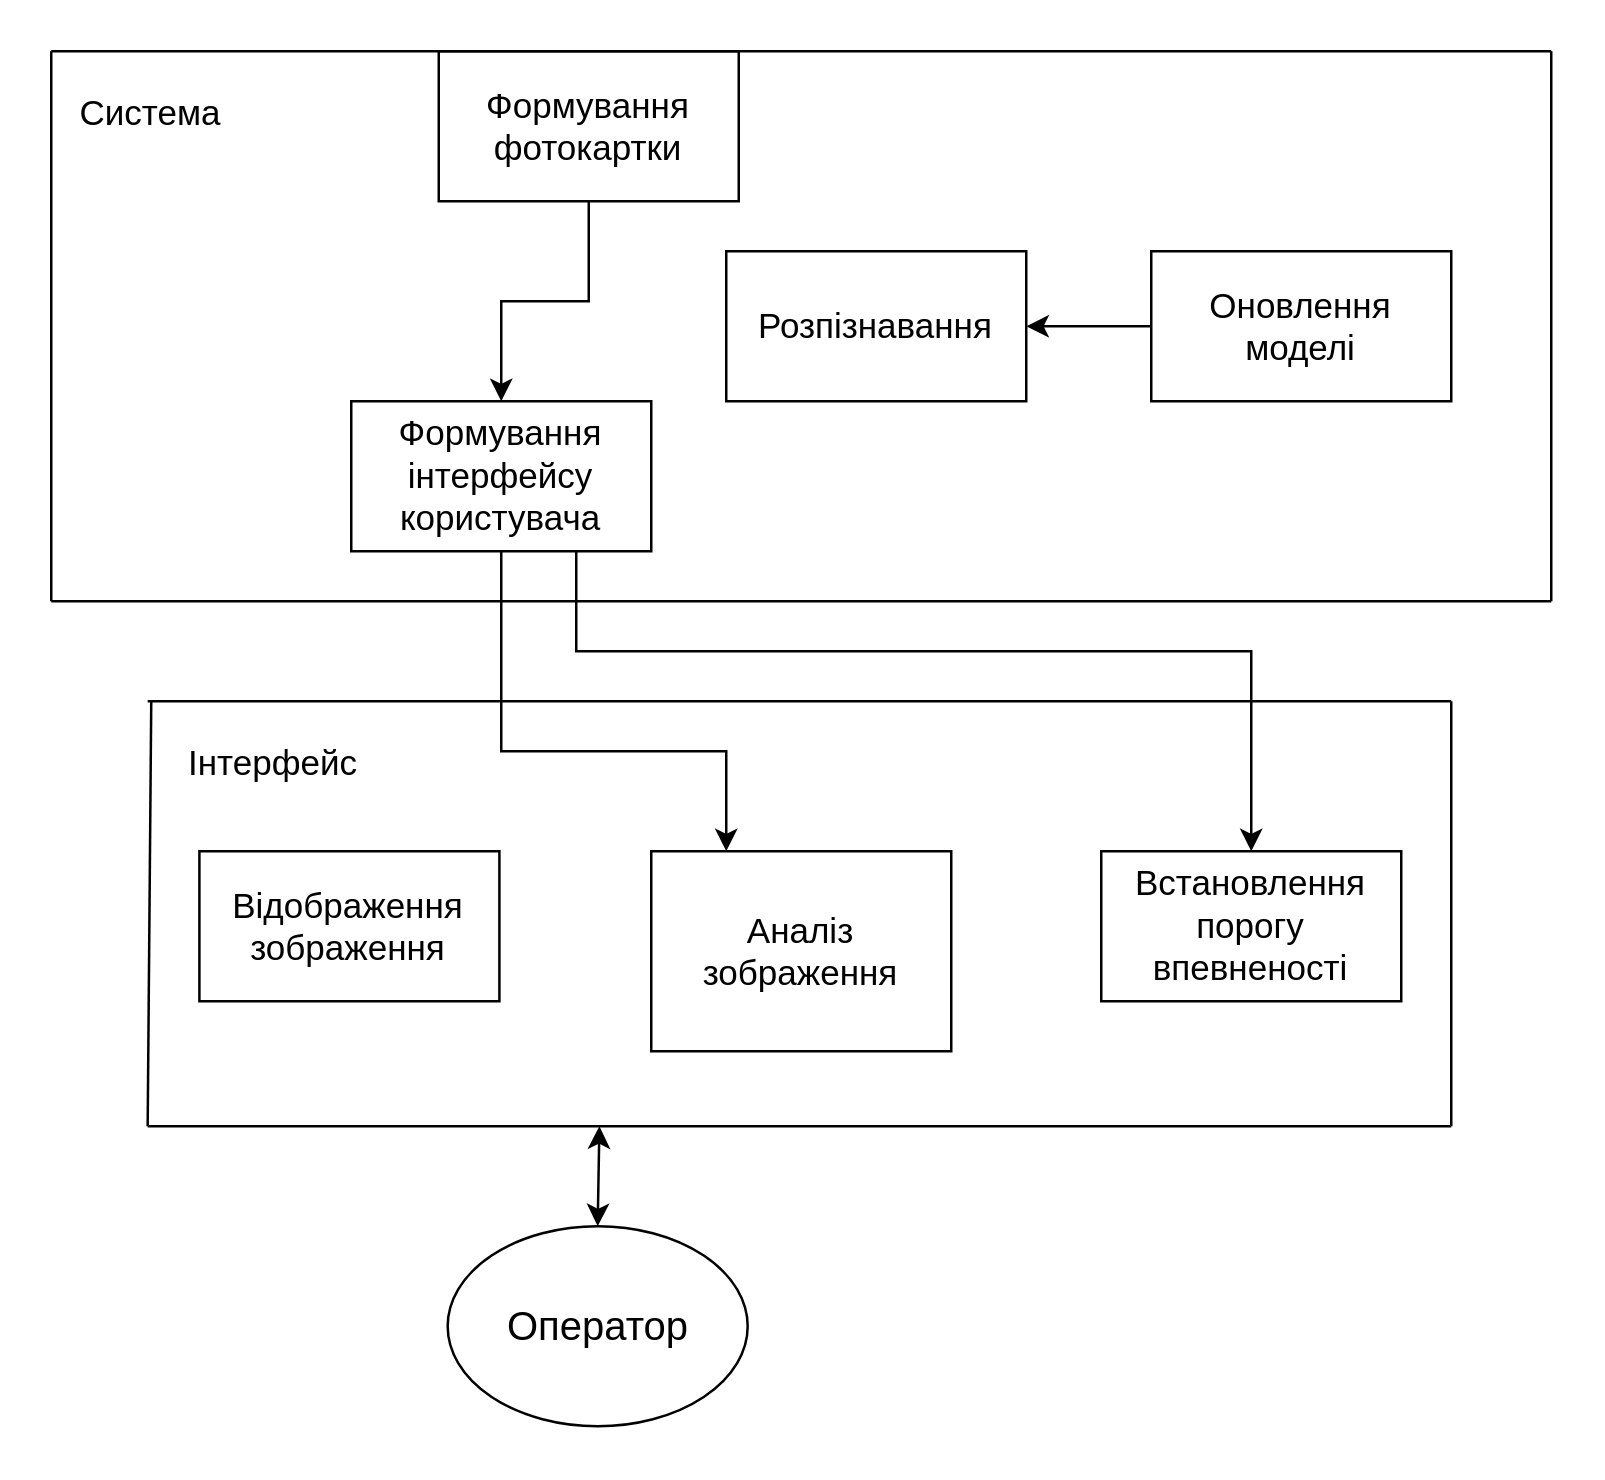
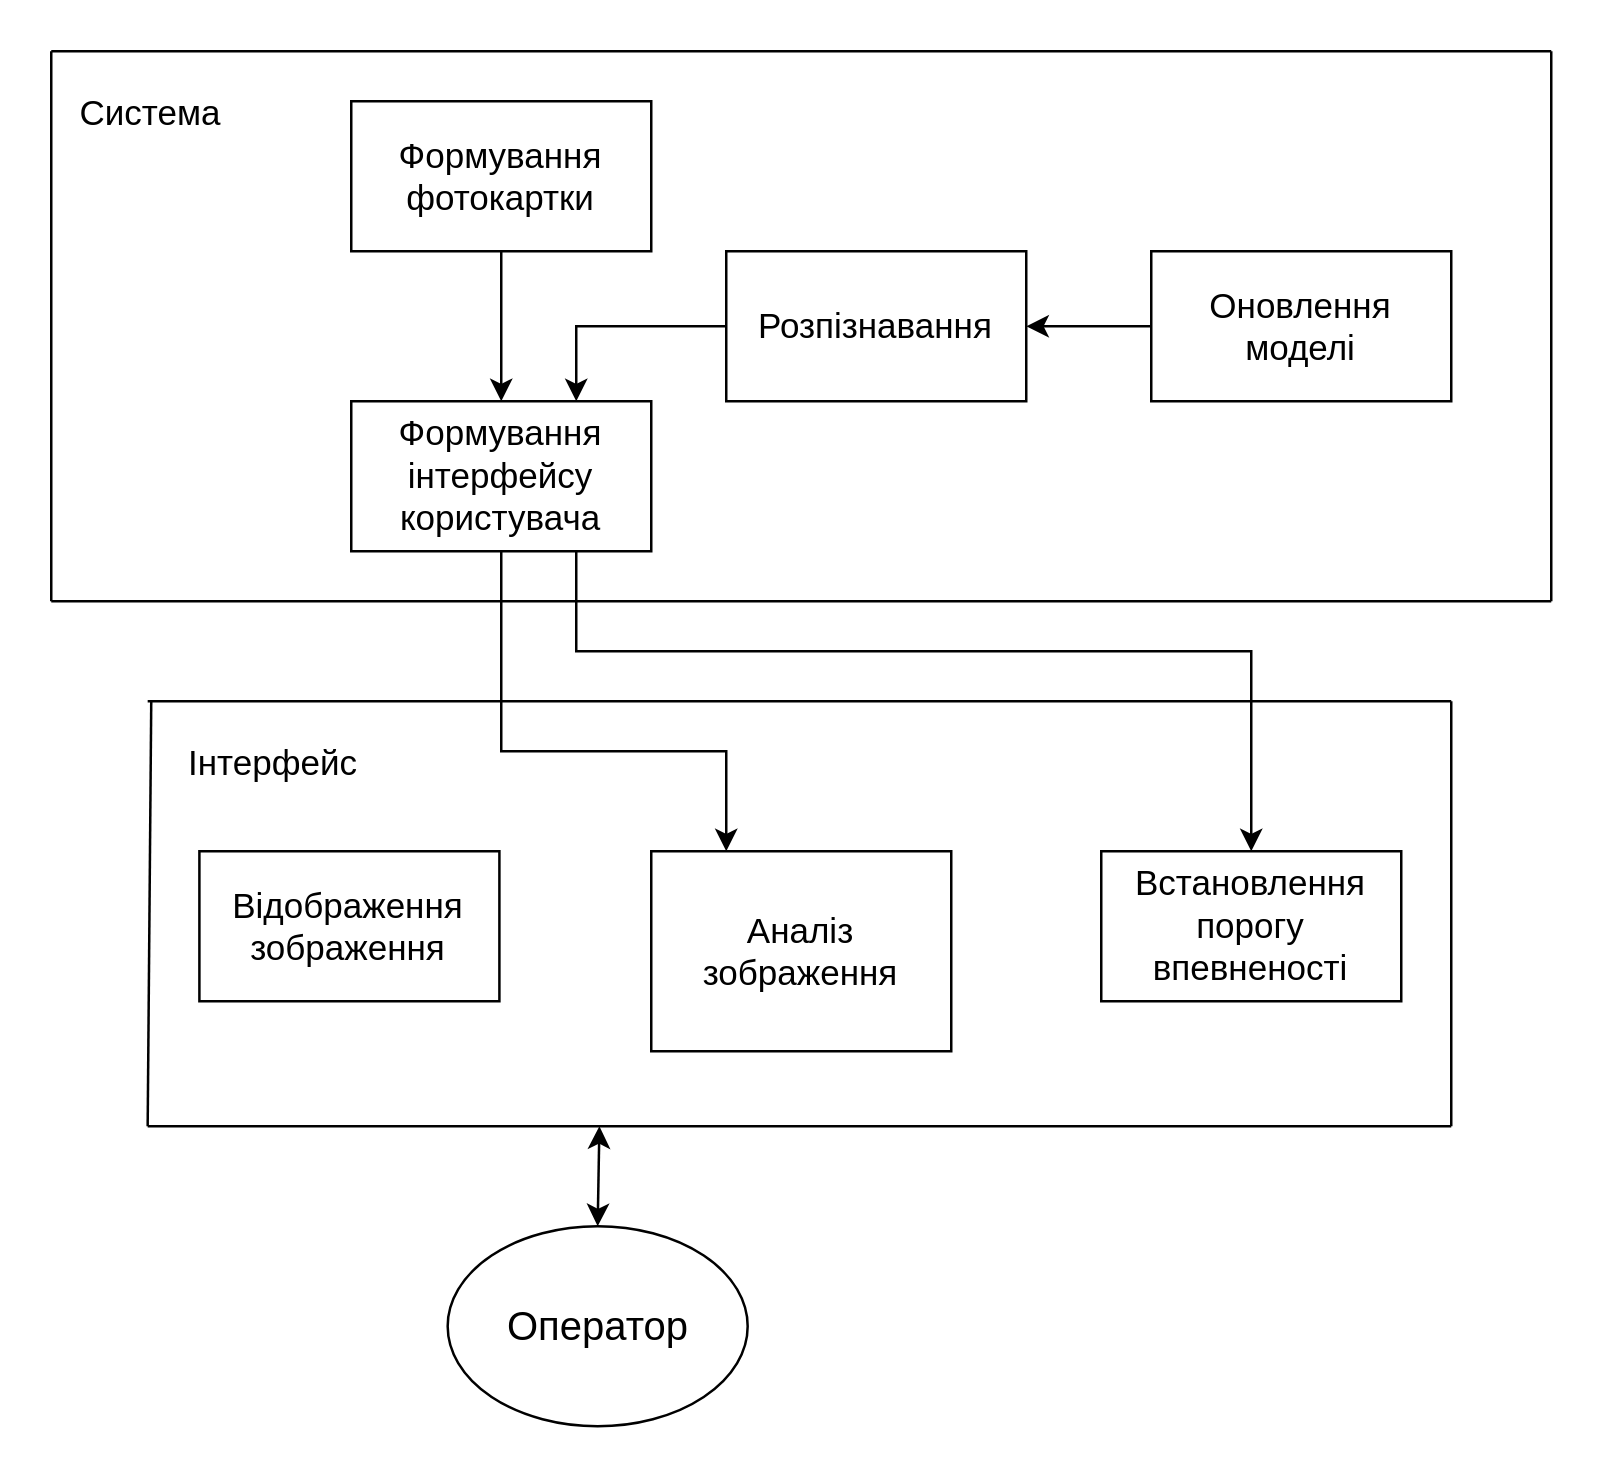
- <mxCell id="11" value="&lt;span style=&quot;font-size: 14px;&quot;&gt;Формування фотокартки&lt;/span&gt;" style="rounded=0;whiteSpace=wrap;html=1;" vertex="1" parent="1"><mxGeometry x="175" y="20" width="120" height="60" as="geometry" /></mxCell>
+ <mxCell id="11" value="&lt;span style=&quot;font-size: 14px;&quot;&gt;Формування фотокартки&lt;/span&gt;" style="rounded=0;whiteSpace=wrap;html=1;" vertex="1" parent="1"><mxGeometry x="140" y="40" width="120" height="60" as="geometry" /></mxCell>
+ <mxCell id="8" style="edgeStyle=orthogonalEdgeStyle;rounded=0;orthogonalLoop=1;jettySize=auto;html=1;entryX=0.75;entryY=0;entryDx=0;entryDy=0;" edge="1" parent="1" source="9" target="7"><mxGeometry relative="1" as="geometry" /></mxCell>
